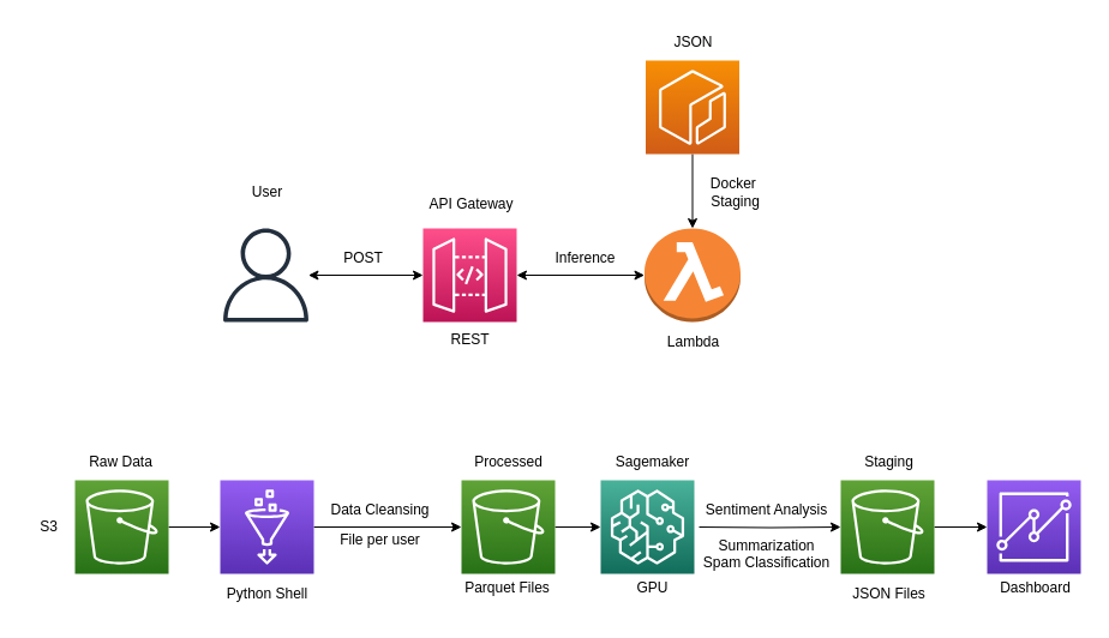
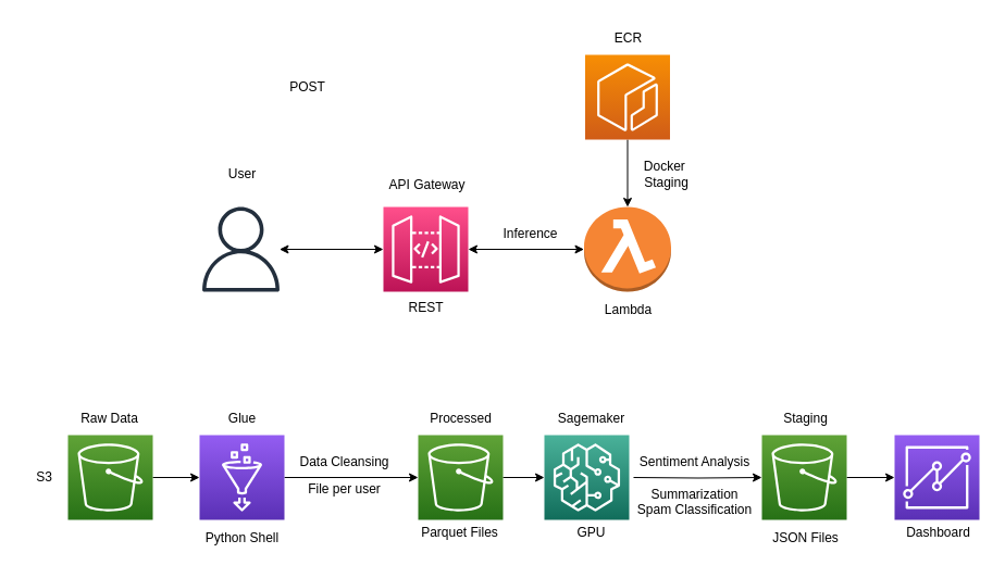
- <mxCell id="15" value="JSON" style="text;html=1;align=center;verticalAlign=middle;resizable=0;points=[];autosize=1;strokeColor=none;fillColor=none;" vertex="1" parent="1"><mxGeometry x="551.5" y="20" width="50" height="30" as="geometry" /></mxCell>
+ <mxCell id="15" value="ECR" style="text;html=1;align=center;verticalAlign=middle;resizable=0;points=[];autosize=1;strokeColor=none;fillColor=none;" vertex="1" parent="1"><mxGeometry x="551.5" y="20" width="50" height="30" as="geometry" /></mxCell>
- <mxCell id="10" value="POST" style="text;html=1;align=center;verticalAlign=middle;resizable=0;points=[];autosize=1;strokeColor=none;fillColor=none;" vertex="1" parent="1"><mxGeometry x="272" y="200" width="60" height="30" as="geometry" /></mxCell>
+ <mxCell id="10" value="POST" style="text;html=1;align=center;verticalAlign=middle;resizable=0;points=[];autosize=1;strokeColor=none;fillColor=none;" vertex="1" parent="1"><mxGeometry x="252" y="65" width="60" height="30" as="geometry" /></mxCell>
+ <mxCell id="27" value="Glue" style="text;html=1;align=center;verticalAlign=middle;resizable=0;points=[];autosize=1;strokeColor=none;fillColor=none;" vertex="1" parent="1"><mxGeometry x="197" y="370" width="50" height="30" as="geometry" /></mxCell>
